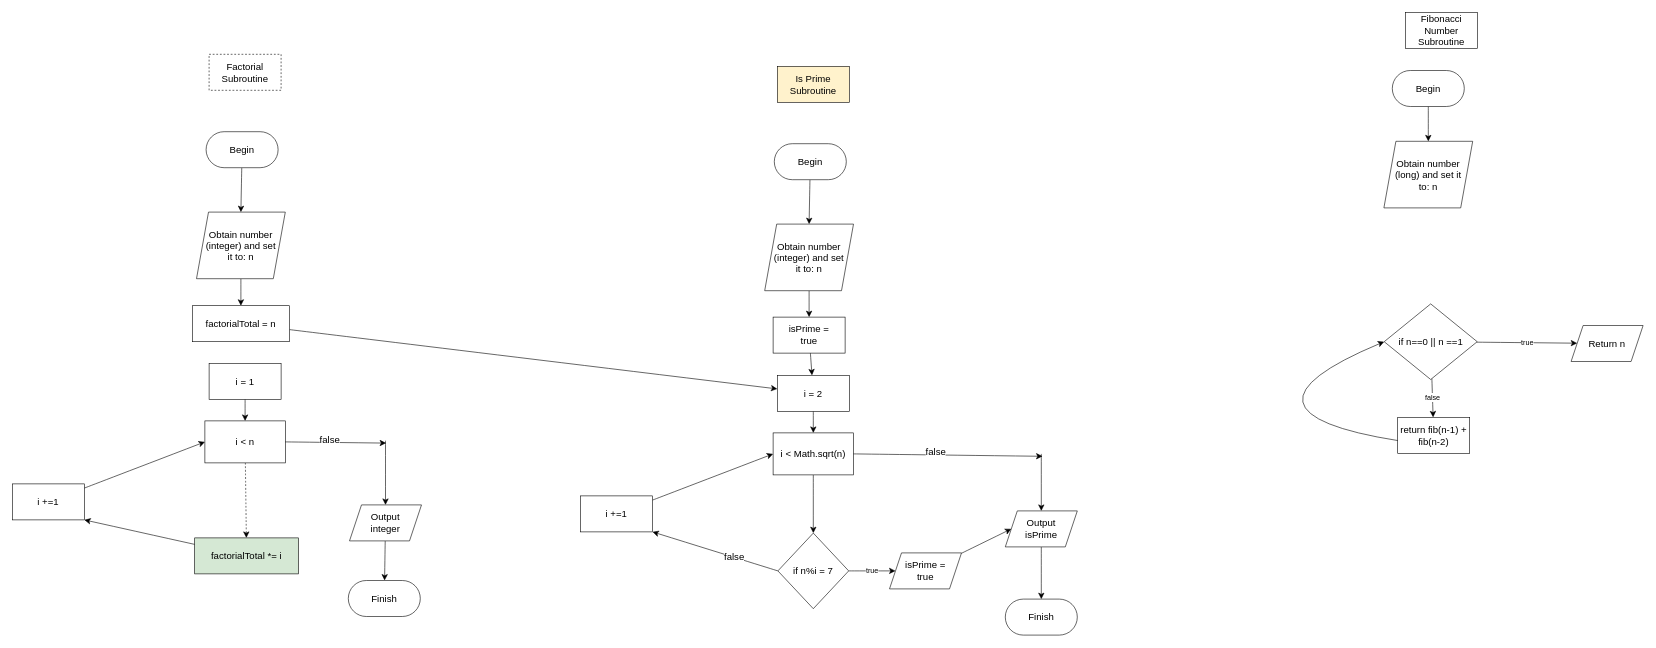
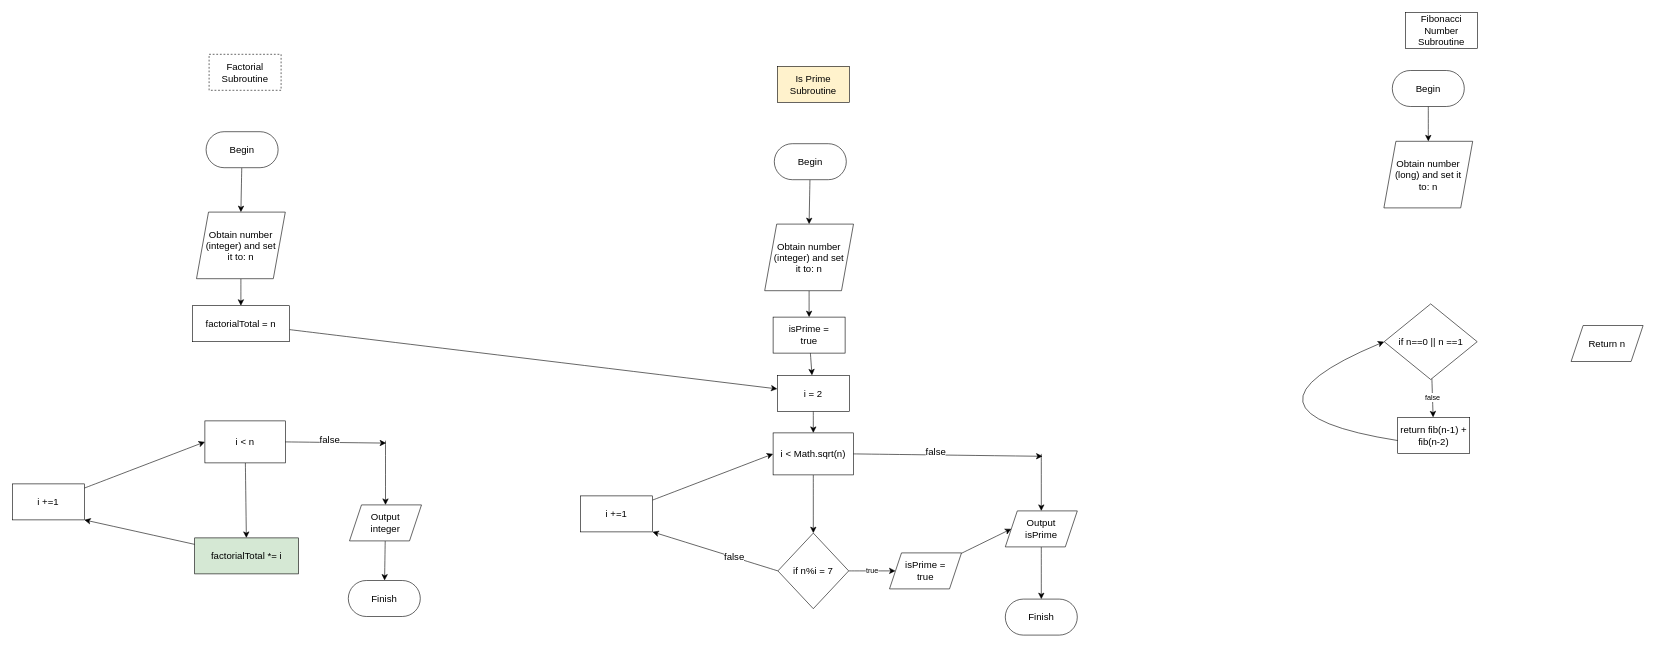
- <mxCell id="54" value="true" style="edgeStyle=none;curved=1;rounded=0;orthogonalLoop=1;jettySize=auto;html=1;fontSize=12;startSize=8;endSize=8;" parent="1" source="56" target="57" edge="1"><mxGeometry relative="1" as="geometry" /></mxCell>
- <mxCell id="16" value="i = 1" style="rounded=0;whiteSpace=wrap;html=1;fontSize=16;" parent="1" vertex="1"><mxGeometry x="348" y="605" width="120" height="60" as="geometry" /></mxCell>
- <mxCell id="15" value="" style="edgeStyle=none;curved=1;rounded=0;orthogonalLoop=1;jettySize=auto;html=1;fontSize=12;startSize=8;endSize=8;" parent="1" source="16" target="7" edge="1"><mxGeometry relative="1" as="geometry" /></mxCell>
- <mxCell id="6" value="" style="edgeStyle=none;curved=1;rounded=0;orthogonalLoop=1;jettySize=auto;html=1;fontSize=12;startSize=8;endSize=8;dashed=1;" parent="1" source="7" target="18" edge="1"><mxGeometry relative="1" as="geometry" /></mxCell>
+ <mxCell id="6" value="" style="edgeStyle=none;curved=1;rounded=0;orthogonalLoop=1;jettySize=auto;html=1;fontSize=12;startSize=8;endSize=8;" parent="1" source="7" target="18" edge="1"><mxGeometry relative="1" as="geometry" /></mxCell>
